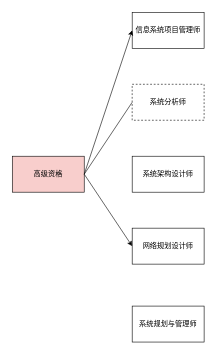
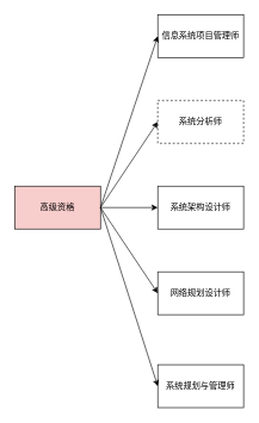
- <mxCell id="9" value="" style="endArrow=none;html=1;exitX=1;exitY=0.5;exitDx=0;exitDy=0;entryX=0;entryY=0.5;entryDx=0;entryDy=0;" edge="1" parent="1" source="2" target="4"><mxGeometry width="50" height="50" relative="1" as="geometry"><mxPoint x="310" y="360" as="sourcePoint" /><mxPoint x="360" y="310" as="targetPoint" /></mxGeometry></mxCell>
+ <mxCell id="9" value="" style="endArrow=classic;html=1;exitX=1;exitY=0.5;exitDx=0;exitDy=0;entryX=0;entryY=0.5;entryDx=0;entryDy=0;" edge="1" parent="1" source="2" target="4"><mxGeometry width="50" height="50" relative="1" as="geometry"><mxPoint x="310" y="360" as="sourcePoint" /><mxPoint x="360" y="310" as="targetPoint" /></mxGeometry></mxCell>
+ <mxCell id="10" value="" style="endArrow=classic;html=1;exitX=1;exitY=0.5;exitDx=0;exitDy=0;entryX=0;entryY=0.5;entryDx=0;entryDy=0;" edge="1" parent="1" source="2" target="5"><mxGeometry width="50" height="50" relative="1" as="geometry"><mxPoint x="310" y="360" as="sourcePoint" /><mxPoint x="360" y="310" as="targetPoint" /></mxGeometry></mxCell>
+ <mxCell id="12" value="" style="endArrow=classic;html=1;exitX=1;exitY=0.5;exitDx=0;exitDy=0;entryX=0;entryY=0.5;entryDx=0;entryDy=0;" edge="1" parent="1" source="2" target="7"><mxGeometry width="50" height="50" relative="1" as="geometry"><mxPoint x="150" y="300" as="sourcePoint" /><mxPoint x="230" y="430" as="targetPoint" /></mxGeometry></mxCell>
